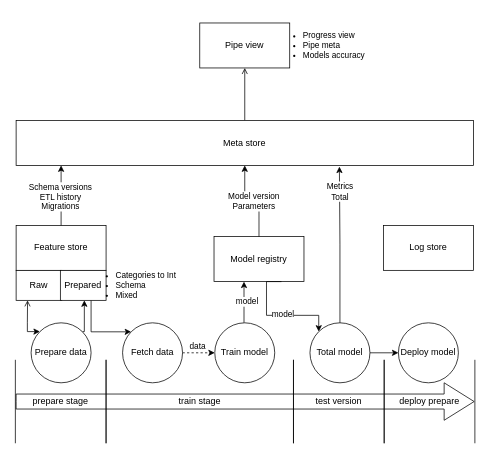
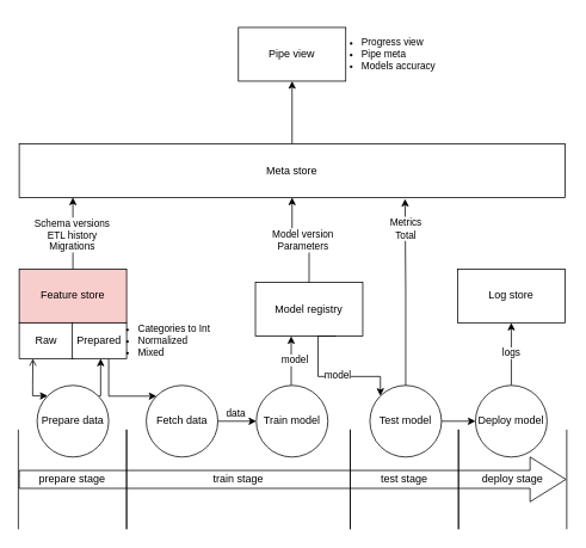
- <mxCell id="4" style="edgeStyle=orthogonalEdgeStyle;rounded=0;orthogonalLoop=1;jettySize=auto;html=1;exitX=0.5;exitY=0;exitDx=0;exitDy=0;endArrow=open;" parent="1" source="5" target="11" edge="1"><mxGeometry relative="1" as="geometry" /></mxCell>
+ <mxCell id="4" style="edgeStyle=orthogonalEdgeStyle;rounded=0;orthogonalLoop=1;jettySize=auto;html=1;exitX=0.5;exitY=0;exitDx=0;exitDy=0;" parent="1" source="5" target="11" edge="1"><mxGeometry relative="1" as="geometry" /></mxCell>
- <mxCell id="2" value="Feature store" style="rounded=0;whiteSpace=wrap;html=1;" parent="1" vertex="1"><mxGeometry x="21" y="300" width="120" height="60" as="geometry" /></mxCell>
+ <mxCell id="2" value="Feature store" style="rounded=0;whiteSpace=wrap;html=1;fillColor=#f8cecc;" parent="1" vertex="1"><mxGeometry x="21" y="300" width="120" height="60" as="geometry" /></mxCell>
- <mxCell id="21" value="&lt;ul style=&quot;font-size: 11px;&quot;&gt;&lt;li&gt;Categories to Int&lt;/li&gt;&lt;li&gt;Schema&lt;/li&gt;&lt;li&gt;Mixed&lt;/li&gt;&lt;/ul&gt;" style="text;strokeColor=none;fillColor=none;html=1;whiteSpace=wrap;verticalAlign=middle;overflow=hidden;" parent="1" vertex="1"><mxGeometry x="112" y="340" width="131" height="80" as="geometry" /></mxCell>
+ <mxCell id="21" value="&lt;ul style=&quot;font-size: 11px;&quot;&gt;&lt;li&gt;Categories to Int&lt;/li&gt;&lt;li&gt;Normalized&lt;/li&gt;&lt;li&gt;Mixed&lt;/li&gt;&lt;/ul&gt;" style="text;strokeColor=none;fillColor=none;html=1;whiteSpace=wrap;verticalAlign=middle;overflow=hidden;" parent="1" vertex="1"><mxGeometry x="112" y="340" width="131" height="80" as="geometry" /></mxCell>
+ <mxCell id="36" style="edgeStyle=orthogonalEdgeStyle;rounded=0;orthogonalLoop=1;jettySize=auto;html=1;exitX=0.5;exitY=0;exitDx=0;exitDy=0;entryX=0.5;entryY=1;entryDx=0;entryDy=0;" parent="1" source="38" target="10" edge="1"><mxGeometry relative="1" as="geometry" /></mxCell>
+ <mxCell id="37" value="logs" style="edgeLabel;html=1;align=center;verticalAlign=middle;resizable=0;points=[];" parent="36" vertex="1" connectable="0"><mxGeometry x="0.044" y="1" relative="1" as="geometry"><mxPoint as="offset" /></mxGeometry></mxCell>
- <mxCell id="13" style="edgeStyle=orthogonalEdgeStyle;rounded=0;orthogonalLoop=1;jettySize=auto;html=1;exitX=1;exitY=0.5;exitDx=0;exitDy=0;entryX=0;entryY=0.5;entryDx=0;entryDy=0;dashed=1;" parent="1" source="15" target="25" edge="1"><mxGeometry relative="1" as="geometry" /></mxCell>
+ <mxCell id="13" style="edgeStyle=orthogonalEdgeStyle;rounded=0;orthogonalLoop=1;jettySize=auto;html=1;exitX=1;exitY=0.5;exitDx=0;exitDy=0;entryX=0;entryY=0.5;entryDx=0;entryDy=0;" parent="1" source="15" target="25" edge="1"><mxGeometry relative="1" as="geometry" /></mxCell>
- <mxCell id="29" value="Total model" style="ellipse;whiteSpace=wrap;html=1;aspect=fixed;" parent="1" vertex="1"><mxGeometry x="413" y="430" width="80" height="80" as="geometry" /></mxCell>
+ <mxCell id="29" value="Test model" style="ellipse;whiteSpace=wrap;html=1;aspect=fixed;" parent="1" vertex="1"><mxGeometry x="413" y="430" width="80" height="80" as="geometry" /></mxCell>
- <mxCell id="35" value="test version" style="shape=partialRectangle;whiteSpace=wrap;html=1;bottom=0;top=0;fillColor=none;" parent="1" vertex="1"><mxGeometry x="391" y="480" width="121" height="110" as="geometry" /></mxCell>
+ <mxCell id="35" value="test stage" style="shape=partialRectangle;whiteSpace=wrap;html=1;bottom=0;top=0;fillColor=none;" parent="1" vertex="1"><mxGeometry x="391" y="480" width="121" height="110" as="geometry" /></mxCell>
- <mxCell id="39" value="deploy prepare" style="shape=partialRectangle;whiteSpace=wrap;html=1;bottom=0;top=0;fillColor=none;" parent="1" vertex="1"><mxGeometry x="512" y="480" width="121" height="110" as="geometry" /></mxCell>
+ <mxCell id="39" value="deploy stage" style="shape=partialRectangle;whiteSpace=wrap;html=1;bottom=0;top=0;fillColor=none;" parent="1" vertex="1"><mxGeometry x="512" y="480" width="121" height="110" as="geometry" /></mxCell>
